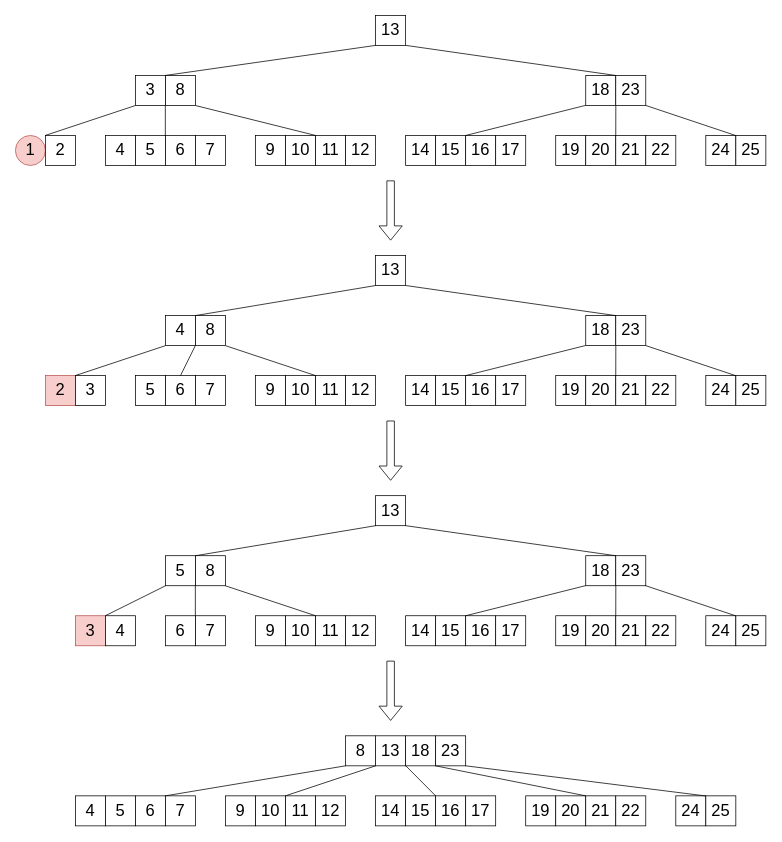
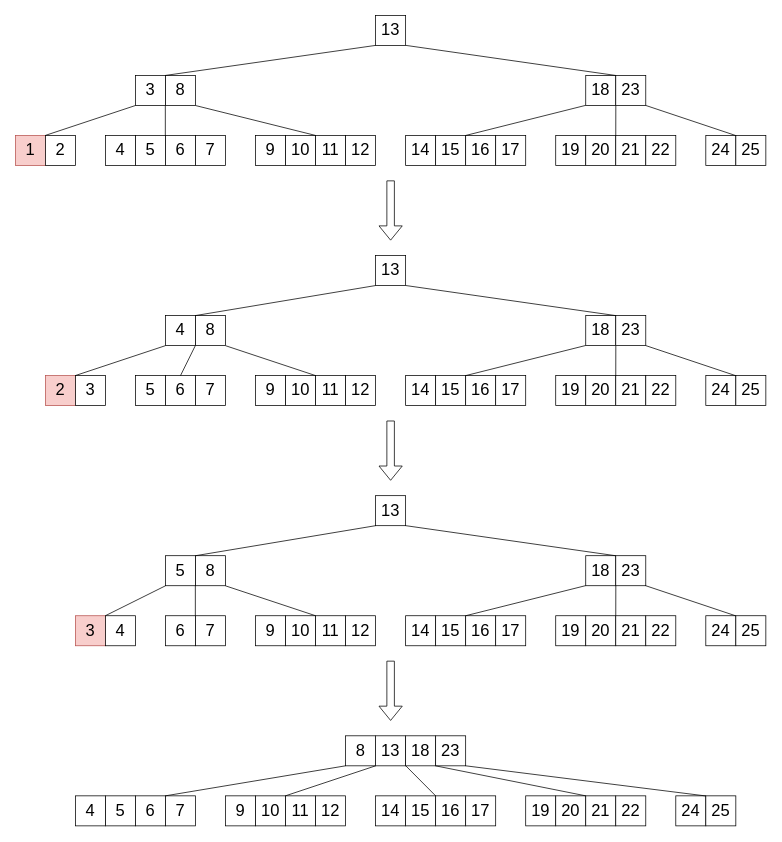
- <mxCell id="7" value="1" style="ellipse;whiteSpace=wrap;html=1;aspect=fixed;fontSize=22;fillColor=#f8cecc;strokeColor=#b85450;" parent="1" vertex="1"><mxGeometry x="20" y="180" width="40" height="40" as="geometry" /></mxCell>
+ <mxCell id="7" value="1" style="whiteSpace=wrap;html=1;aspect=fixed;fontSize=22;fillColor=#f8cecc;strokeColor=#b85450;" parent="1" vertex="1"><mxGeometry x="20" y="180" width="40" height="40" as="geometry" /></mxCell>
